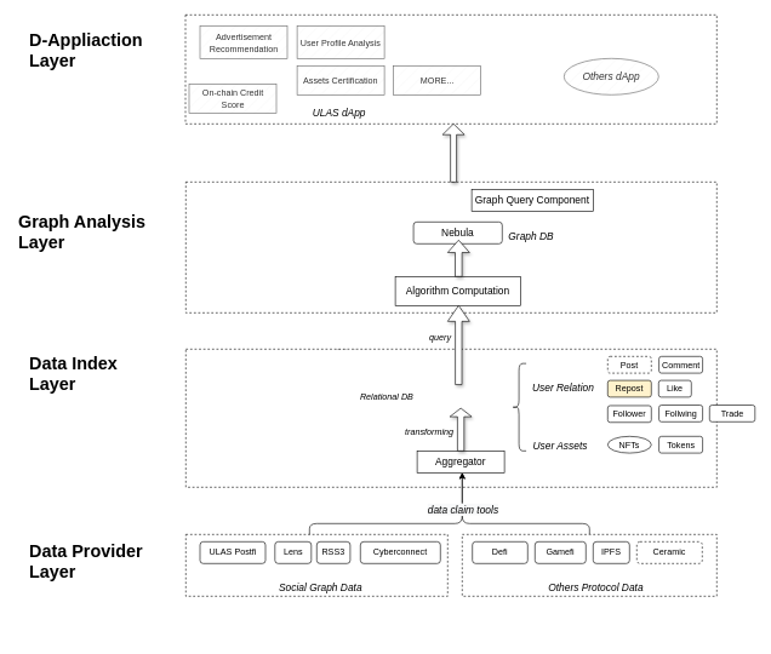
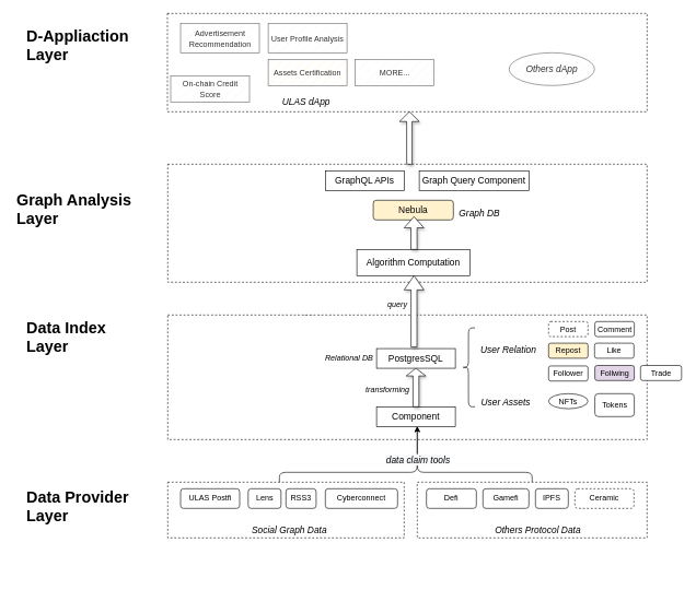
- <mxCell id="41" value="&lt;div style=&quot;&quot;&gt;&lt;font style=&quot;font-size: 12px;&quot;&gt;Assets Certification&lt;/font&gt;&lt;/div&gt;" style="rounded=0;whiteSpace=wrap;html=1;fontSize=14;align=center;fillColor=#f5f5f5;strokeColor=#666666;fontColor=#333333;fillStyle=hatch;" parent="1" vertex="1"><mxGeometry x="408" y="90" width="120" height="40" as="geometry" /></mxCell>
+ <mxCell id="41" value="&lt;div style=&quot;&quot;&gt;&lt;font style=&quot;font-size: 12px;&quot;&gt;Assets Certification&lt;/font&gt;&lt;/div&gt;" style="rounded=0;whiteSpace=wrap;html=1;fontSize=14;align=center;fillColor=#fff2cc;strokeColor=#666666;fontColor=#333333;fillStyle=hatch;" parent="1" vertex="1"><mxGeometry x="408" y="90" width="120" height="40" as="geometry" /></mxCell>
+ <mxCell id="39" value="GraphQL APIs" style="rounded=0;whiteSpace=wrap;html=1;fontSize=14;" parent="1" vertex="1"><mxGeometry x="495" y="260" width="120" height="30" as="geometry" /></mxCell>
- <mxCell id="57" value="Graph Query Component" style="rounded=0;whiteSpace=wrap;html=1;fontSize=14;" vertex="1" parent="1"><mxGeometry x="648" y="260" width="167" height="30" as="geometry" /></mxCell>
+ <mxCell id="57" value="Graph Query Component" style="rounded=0;whiteSpace=wrap;html=1;fontSize=14;" vertex="1" parent="1"><mxGeometry x="638" y="260" width="167" height="30" as="geometry" /></mxCell>
- <mxCell id="37" value="Nebula" style="rounded=1;whiteSpace=wrap;html=1;fontSize=14;" parent="1" vertex="1"><mxGeometry x="568" y="305" width="122" height="30" as="geometry" /></mxCell>
+ <mxCell id="37" value="Nebula" style="rounded=1;whiteSpace=wrap;html=1;fontSize=14;fillColor=#fff2cc;" parent="1" vertex="1"><mxGeometry x="568" y="305" width="122" height="30" as="geometry" /></mxCell>
- <mxCell id="14" value="Like" style="rounded=1;whiteSpace=wrap;html=1;" parent="1" vertex="1"><mxGeometry x="905" y="523" width="45" height="23" as="geometry" /></mxCell>
+ <mxCell id="14" value="Like" style="rounded=1;whiteSpace=wrap;html=1;" parent="1" vertex="1"><mxGeometry x="905" y="523" width="60" height="23" as="geometry" /></mxCell>
+ <mxCell id="33" value="PostgresSQL" style="rounded=0;whiteSpace=wrap;html=1;fontSize=14;" parent="1" vertex="1"><mxGeometry x="573" y="531.25" width="120" height="30" as="geometry" /></mxCell>
- <mxCell id="18" value="Follwing" style="rounded=1;whiteSpace=wrap;html=1;" parent="1" vertex="1"><mxGeometry x="905.5" y="557" width="60" height="23" as="geometry" /></mxCell>
+ <mxCell id="18" value="Follwing" style="rounded=1;whiteSpace=wrap;html=1;fillColor=#e1d5e7;" parent="1" vertex="1"><mxGeometry x="905.5" y="557" width="60" height="23" as="geometry" /></mxCell>
- <mxCell id="21" value="Tokens" style="rounded=1;whiteSpace=wrap;html=1;" parent="1" vertex="1"><mxGeometry x="905.5" y="600" width="60" height="23" as="geometry" /></mxCell>
+ <mxCell id="21" value="Tokens" style="rounded=1;whiteSpace=wrap;html=1;" parent="1" vertex="1"><mxGeometry x="905.5" y="600" width="60" height="35" as="geometry" /></mxCell>
- <mxCell id="46" value="Aggregator" style="rounded=0;whiteSpace=wrap;html=1;fontSize=14;" vertex="1" parent="1"><mxGeometry x="573" y="620.25" width="120" height="30" as="geometry" /></mxCell>
+ <mxCell id="46" value="Component" style="rounded=0;whiteSpace=wrap;html=1;fontSize=14;" vertex="1" parent="1"><mxGeometry x="573" y="620.25" width="120" height="30" as="geometry" /></mxCell>
